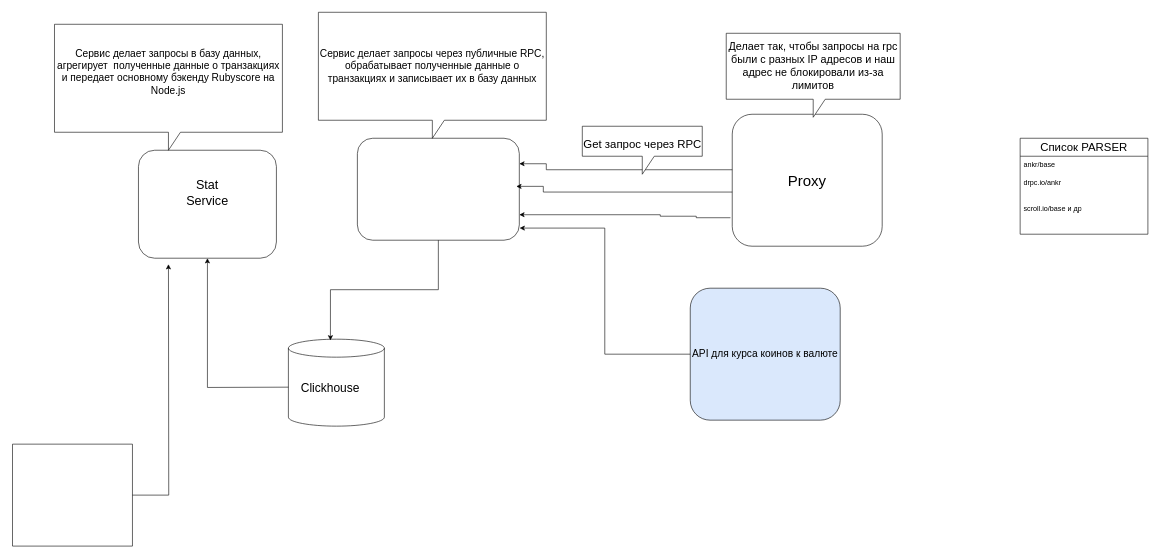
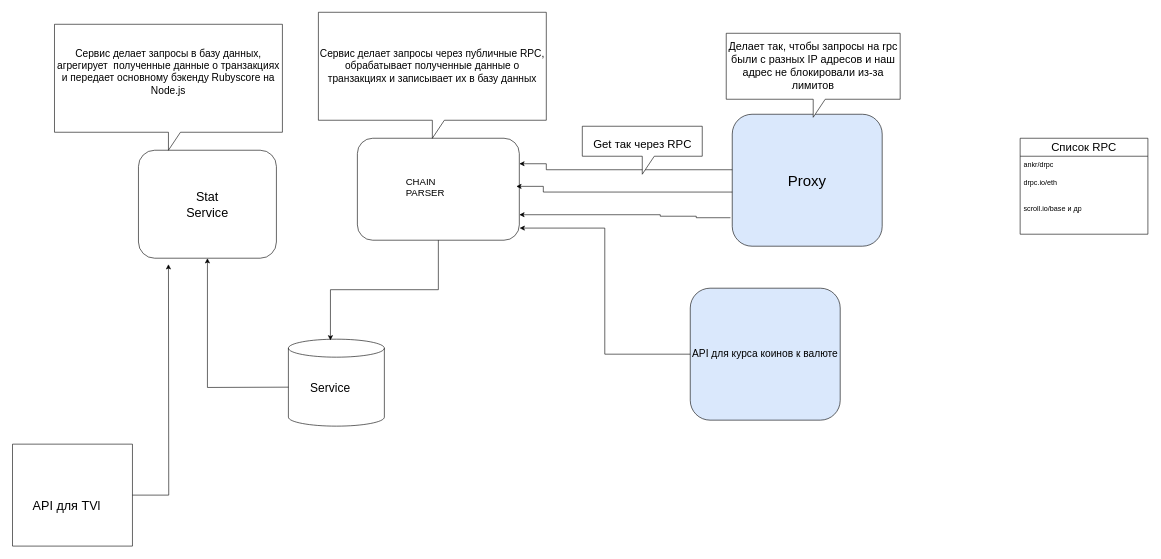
- <mxCell id="18" value="&lt;font style=&quot;font-size: 19px;&quot;&gt;Get запрос через RPC&lt;/font&gt;" style="text;html=1;align=center;verticalAlign=middle;resizable=0;points=[];autosize=1;strokeColor=none;fillColor=none;" vertex="1" parent="1"><mxGeometry x="960" y="220" width="220" height="40" as="geometry" /></mxCell>
+ <mxCell id="18" value="&lt;font style=&quot;font-size: 19px;&quot;&gt;Get так через RPC&lt;/font&gt;" style="text;html=1;align=center;verticalAlign=middle;resizable=0;points=[];autosize=1;strokeColor=none;fillColor=none;" vertex="1" parent="1"><mxGeometry x="960" y="220" width="220" height="40" as="geometry" /></mxCell>
- <mxCell id="10" value="&lt;font style=&quot;font-size: 19px;&quot;&gt;Список PARSER&lt;/font&gt;" style="swimlane;fontStyle=0;childLayout=stackLayout;horizontal=1;startSize=30;horizontalStack=0;resizeParent=1;resizeParentMax=0;resizeLast=0;collapsible=1;marginBottom=0;whiteSpace=wrap;html=1;" vertex="1" parent="1"><mxGeometry x="1700" y="230" width="213" height="160" as="geometry" /></mxCell>
+ <mxCell id="10" value="&lt;font style=&quot;font-size: 19px;&quot;&gt;Список RPC&lt;/font&gt;" style="swimlane;fontStyle=0;childLayout=stackLayout;horizontal=1;startSize=30;horizontalStack=0;resizeParent=1;resizeParentMax=0;resizeLast=0;collapsible=1;marginBottom=0;whiteSpace=wrap;html=1;" vertex="1" parent="1"><mxGeometry x="1700" y="230" width="213" height="160" as="geometry" /></mxCell>
- <mxCell id="11" value="ankr/base" style="text;strokeColor=none;fillColor=none;align=left;verticalAlign=middle;spacingLeft=4;spacingRight=4;overflow=hidden;points=[[0,0.5],[1,0.5]];portConstraint=eastwest;rotatable=0;whiteSpace=wrap;html=1;" vertex="1" parent="10"><mxGeometry y="30" width="213" height="30" as="geometry" /></mxCell>
+ <mxCell id="11" value="ankr/drpc" style="text;strokeColor=none;fillColor=none;align=left;verticalAlign=middle;spacingLeft=4;spacingRight=4;overflow=hidden;points=[[0,0.5],[1,0.5]];portConstraint=eastwest;rotatable=0;whiteSpace=wrap;html=1;" vertex="1" parent="10"><mxGeometry y="30" width="213" height="30" as="geometry" /></mxCell>
- <mxCell id="26" value="&lt;font style=&quot;font-size: 25px;&quot;&gt;Proxy&lt;/font&gt;" style="rounded=1;whiteSpace=wrap;html=1;" vertex="1" parent="1"><mxGeometry x="1220" y="190" width="250" height="220" as="geometry" /></mxCell>
+ <mxCell id="26" value="&lt;font style=&quot;font-size: 25px;&quot;&gt;Proxy&lt;/font&gt;" style="rounded=1;whiteSpace=wrap;html=1;fillColor=#dae8fc;" vertex="1" parent="1"><mxGeometry x="1220" y="190" width="250" height="220" as="geometry" /></mxCell>
- <mxCell id="12" value="drpc.io/ankr" style="text;strokeColor=none;fillColor=none;align=left;verticalAlign=middle;spacingLeft=4;spacingRight=4;overflow=hidden;points=[[0,0.5],[1,0.5]];portConstraint=eastwest;rotatable=0;whiteSpace=wrap;html=1;" vertex="1" parent="10"><mxGeometry y="60" width="213" height="30" as="geometry" /></mxCell>
+ <mxCell id="12" value="drpc.io/eth" style="text;strokeColor=none;fillColor=none;align=left;verticalAlign=middle;spacingLeft=4;spacingRight=4;overflow=hidden;points=[[0,0.5],[1,0.5]];portConstraint=eastwest;rotatable=0;whiteSpace=wrap;html=1;" vertex="1" parent="10"><mxGeometry y="60" width="213" height="30" as="geometry" /></mxCell>
+ <mxCell id="4" value="CHAIN PARSER&lt;div style=&quot;font-size: 16px;&quot;&gt;&lt;br style=&quot;font-size: 16px;&quot;&gt;&lt;/div&gt;" style="text;strokeColor=none;fillColor=none;align=left;verticalAlign=middle;spacingLeft=4;spacingRight=4;overflow=hidden;points=[[0,0.5],[1,0.5]];portConstraint=eastwest;rotatable=0;whiteSpace=wrap;html=1;fontSize=16;" vertex="1" parent="1"><mxGeometry x="670" y="290" width="100" height="50" as="geometry" /></mxCell>
- <mxCell id="21" value="&lt;font style=&quot;font-size: 21px;&quot;&gt;Stat Service&lt;/font&gt;" style="text;html=1;align=center;verticalAlign=middle;whiteSpace=wrap;rounded=0;" vertex="1" parent="1"><mxGeometry x="315" y="305" width="60" height="30" as="geometry" /></mxCell>
+ <mxCell id="21" value="&lt;font style=&quot;font-size: 21px;&quot;&gt;Stat Service&lt;/font&gt;" style="text;html=1;align=center;verticalAlign=middle;whiteSpace=wrap;rounded=0;" vertex="1" parent="1"><mxGeometry x="315" y="325" width="60" height="30" as="geometry" /></mxCell>
- <mxCell id="8" value="&lt;font style=&quot;font-size: 20px;&quot;&gt;Clickhouse&lt;/font&gt;" style="text;html=1;align=center;verticalAlign=middle;whiteSpace=wrap;rounded=0;" vertex="1" parent="1"><mxGeometry x="520" y="630" width="60" height="30" as="geometry" /></mxCell>
+ <mxCell id="8" value="&lt;font style=&quot;font-size: 20px;&quot;&gt;Service&lt;/font&gt;" style="text;html=1;align=center;verticalAlign=middle;whiteSpace=wrap;rounded=0;" vertex="1" parent="1"><mxGeometry x="520" y="630" width="60" height="30" as="geometry" /></mxCell>
+ <mxCell id="25" value="&lt;font style=&quot;font-size: 21px;&quot;&gt;API для TVl&lt;/font&gt;" style="text;html=1;align=center;verticalAlign=middle;resizable=0;points=[];autosize=1;strokeColor=none;fillColor=none;" vertex="1" parent="1"><mxGeometry x="40" y="823" width="140" height="40" as="geometry" /></mxCell>
